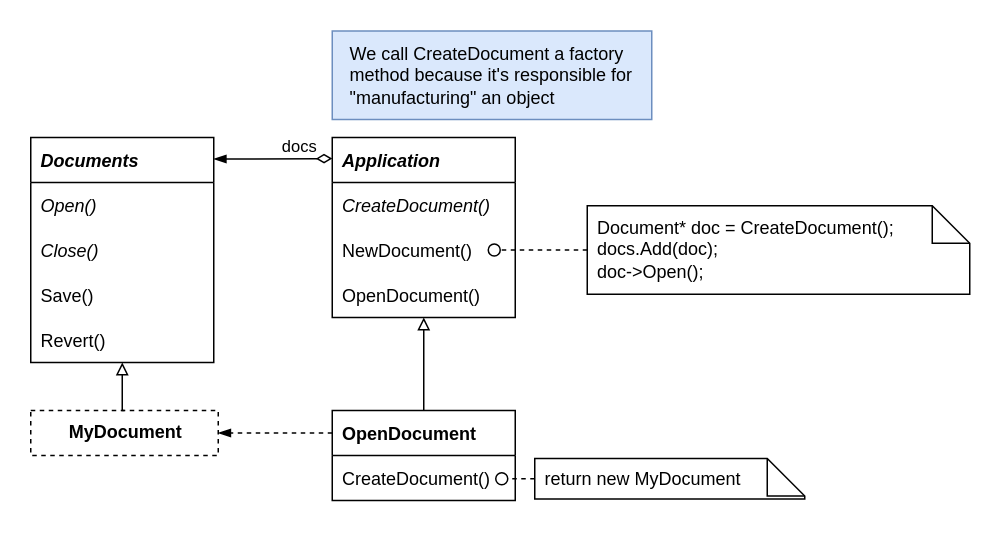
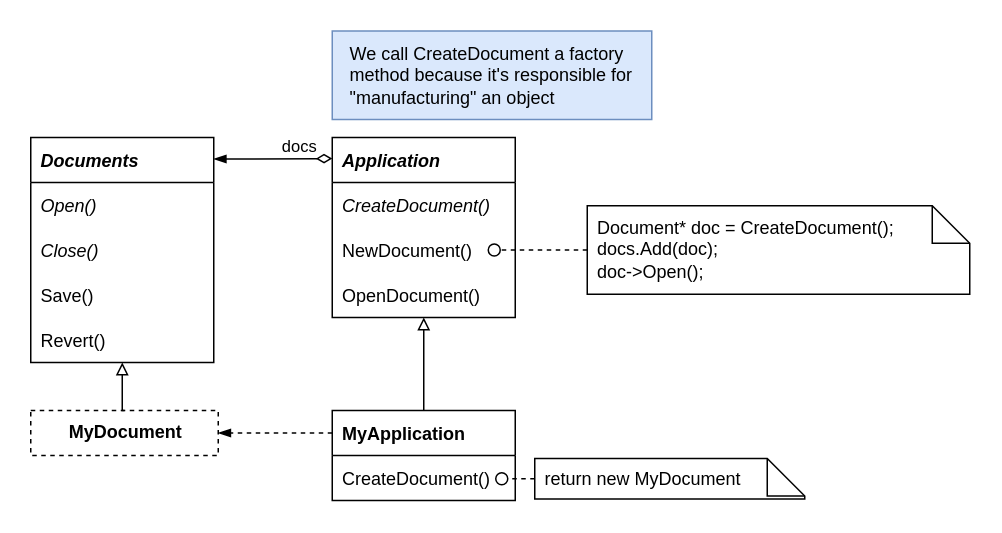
- <mxCell id="15" value="OpenDocument" style="swimlane;fontStyle=1;childLayout=stackLayout;horizontal=1;startSize=30;fillColor=none;horizontalStack=0;resizeParent=1;resizeParentMax=0;resizeLast=0;collapsible=0;marginBottom=0;fontSize=12;swimlaneHead=1;swimlaneBody=1;connectable=1;allowArrows=1;dropTarget=1;align=left;spacingLeft=5;" vertex="1" parent="1"><mxGeometry x="221" y="273" width="122" height="60" as="geometry"><mxRectangle x="245" y="370" width="90" height="26" as="alternateBounds" /></mxGeometry></mxCell>
+ <mxCell id="15" value="MyApplication" style="swimlane;fontStyle=1;childLayout=stackLayout;horizontal=1;startSize=30;fillColor=none;horizontalStack=0;resizeParent=1;resizeParentMax=0;resizeLast=0;collapsible=0;marginBottom=0;fontSize=12;swimlaneHead=1;swimlaneBody=1;connectable=1;allowArrows=1;dropTarget=1;align=left;spacingLeft=5;" vertex="1" parent="1"><mxGeometry x="221" y="273" width="122" height="60" as="geometry"><mxRectangle x="245" y="370" width="90" height="26" as="alternateBounds" /></mxGeometry></mxCell>
